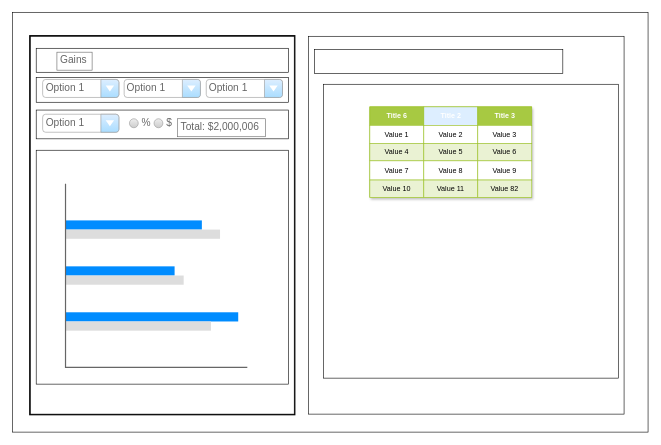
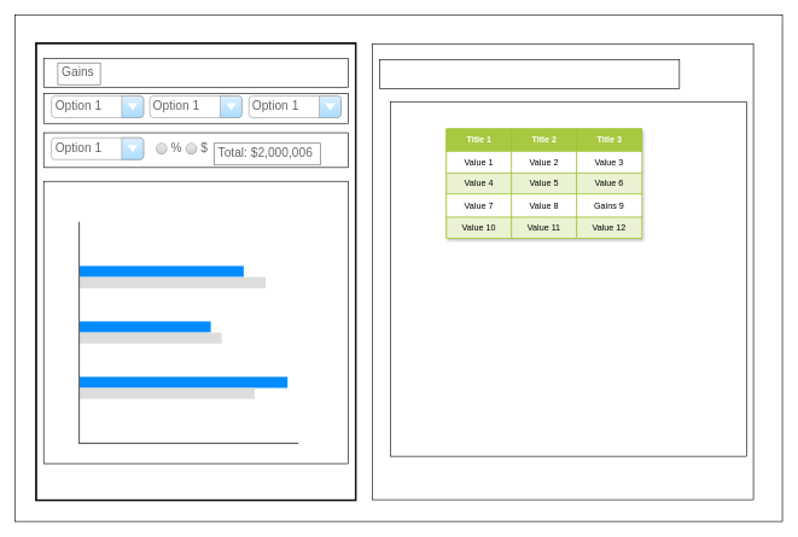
- <mxCell id="7" value="Gains" style="strokeWidth=1;shadow=0;dashed=0;align=center;html=1;shape=mxgraph.mockup.text.textBox;fontColor=#666666;align=left;fontSize=17;spacingLeft=4;spacingTop=-3;strokeColor=#666666;mainText=" parent="5" vertex="1"><mxGeometry x="34.556" y="6.5" width="58.667" height="30" as="geometry" /></mxCell>
+ <mxCell id="7" value="Gains" style="strokeWidth=1;shadow=0;dashed=0;align=center;html=1;shape=mxgraph.mockup.text.textBox;fontColor=#666666;align=left;fontSize=17;spacingLeft=4;spacingTop=-3;strokeColor=#666666;mainText=" parent="5" vertex="1"><mxGeometry x="19.556" y="6.5" width="58.667" height="30" as="geometry" /></mxCell>
- <mxCell id="31" value="Title 6" style="connectable=0;recursiveResize=0;strokeColor=inherit;fillColor=#A7C942;align=center;fontStyle=1;fontColor=#FFFFFF;html=1;" parent="30" vertex="1"><mxGeometry width="90" height="31" as="geometry"><mxRectangle width="90" height="31" as="alternateBounds" /></mxGeometry></mxCell>
+ <mxCell id="31" value="Title 1" style="connectable=0;recursiveResize=0;strokeColor=inherit;fillColor=#A7C942;align=center;fontStyle=1;fontColor=#FFFFFF;html=1;" parent="30" vertex="1"><mxGeometry width="90" height="31" as="geometry"><mxRectangle width="90" height="31" as="alternateBounds" /></mxGeometry></mxCell>
- <mxCell id="32" value="Title 2" style="connectable=0;recursiveResize=0;strokeColor=inherit;fillColor=#ddeeff;align=center;fontStyle=1;fontColor=#FFFFFF;html=1;" parent="30" vertex="1"><mxGeometry x="90" width="90" height="31" as="geometry"><mxRectangle width="90" height="31" as="alternateBounds" /></mxGeometry></mxCell>
+ <mxCell id="32" value="Title 2" style="connectable=0;recursiveResize=0;strokeColor=inherit;fillColor=#A7C942;align=center;fontStyle=1;fontColor=#FFFFFF;html=1;" parent="30" vertex="1"><mxGeometry x="90" width="90" height="31" as="geometry"><mxRectangle width="90" height="31" as="alternateBounds" /></mxGeometry></mxCell>
- <mxCell id="45" value="Value 9" style="connectable=0;recursiveResize=0;strokeColor=inherit;fillColor=inherit;fontStyle=0;align=center;whiteSpace=wrap;html=1;" parent="42" vertex="1"><mxGeometry x="180" width="90" height="32" as="geometry"><mxRectangle width="90" height="32" as="alternateBounds" /></mxGeometry></mxCell>
+ <mxCell id="45" value="Gains 9" style="connectable=0;recursiveResize=0;strokeColor=inherit;fillColor=inherit;fontStyle=0;align=center;whiteSpace=wrap;html=1;" parent="42" vertex="1"><mxGeometry x="180" width="90" height="32" as="geometry"><mxRectangle width="90" height="32" as="alternateBounds" /></mxGeometry></mxCell>
- <mxCell id="49" value="Value 82" style="connectable=0;recursiveResize=0;strokeColor=inherit;fillColor=inherit;whiteSpace=wrap;html=1;" parent="46" vertex="1"><mxGeometry x="180" width="90" height="29" as="geometry"><mxRectangle width="90" height="29" as="alternateBounds" /></mxGeometry></mxCell>
+ <mxCell id="49" value="Value 12" style="connectable=0;recursiveResize=0;strokeColor=inherit;fillColor=inherit;whiteSpace=wrap;html=1;" parent="46" vertex="1"><mxGeometry x="180" width="90" height="29" as="geometry"><mxRectangle width="90" height="29" as="alternateBounds" /></mxGeometry></mxCell>
